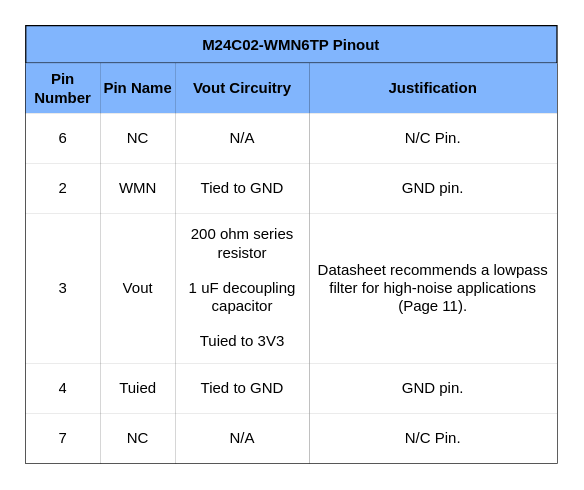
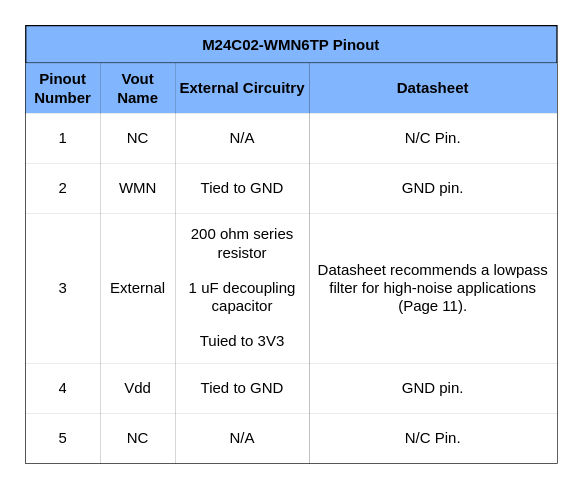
- <mxCell id="4" value="Pin Number" style="shape=partialRectangle;html=1;whiteSpace=wrap;connectable=0;overflow=hidden;top=0;left=0;bottom=0;right=0;pointerEvents=1;strokeColor=#6C8EBF;fillColor=#81B5FD;fontStyle=1" vertex="1" parent="3"><mxGeometry width="60" height="40" as="geometry"><mxRectangle width="60" height="40" as="alternateBounds" /></mxGeometry></mxCell>
+ <mxCell id="4" value="Pinout Number" style="shape=partialRectangle;html=1;whiteSpace=wrap;connectable=0;overflow=hidden;top=0;left=0;bottom=0;right=0;pointerEvents=1;strokeColor=#6C8EBF;fillColor=#81B5FD;fontStyle=1" vertex="1" parent="3"><mxGeometry width="60" height="40" as="geometry"><mxRectangle width="60" height="40" as="alternateBounds" /></mxGeometry></mxCell>
- <mxCell id="5" value="Pin Name" style="shape=partialRectangle;html=1;whiteSpace=wrap;connectable=0;overflow=hidden;top=0;left=0;bottom=0;right=0;pointerEvents=1;fillColor=#81B5FD;strokeColor=#6C8EBF;fontStyle=1" vertex="1" parent="3"><mxGeometry x="60" width="60" height="40" as="geometry"><mxRectangle width="60" height="40" as="alternateBounds" /></mxGeometry></mxCell>
+ <mxCell id="5" value="Vout Name" style="shape=partialRectangle;html=1;whiteSpace=wrap;connectable=0;overflow=hidden;top=0;left=0;bottom=0;right=0;pointerEvents=1;fillColor=#81B5FD;strokeColor=#6C8EBF;fontStyle=1" vertex="1" parent="3"><mxGeometry x="60" width="60" height="40" as="geometry"><mxRectangle width="60" height="40" as="alternateBounds" /></mxGeometry></mxCell>
- <mxCell id="6" value="Vout Circuitry" style="shape=partialRectangle;html=1;whiteSpace=wrap;connectable=0;overflow=hidden;top=0;left=0;bottom=0;right=0;pointerEvents=1;fillColor=#81B5FD;strokeColor=#6C8EBF;fontStyle=1" vertex="1" parent="3"><mxGeometry x="120" width="107" height="40" as="geometry"><mxRectangle width="107" height="40" as="alternateBounds" /></mxGeometry></mxCell>
+ <mxCell id="6" value="External Circuitry" style="shape=partialRectangle;html=1;whiteSpace=wrap;connectable=0;overflow=hidden;top=0;left=0;bottom=0;right=0;pointerEvents=1;fillColor=#81B5FD;strokeColor=#6C8EBF;fontStyle=1" vertex="1" parent="3"><mxGeometry x="120" width="107" height="40" as="geometry"><mxRectangle width="107" height="40" as="alternateBounds" /></mxGeometry></mxCell>
- <mxCell id="7" value="Justification" style="shape=partialRectangle;html=1;whiteSpace=wrap;connectable=0;overflow=hidden;top=0;left=0;bottom=0;right=0;pointerEvents=1;fillColor=#81B5FD;strokeColor=#6C8EBF;fontStyle=1" vertex="1" parent="3"><mxGeometry x="227" width="198" height="40" as="geometry"><mxRectangle width="198" height="40" as="alternateBounds" /></mxGeometry></mxCell>
+ <mxCell id="7" value="Datasheet" style="shape=partialRectangle;html=1;whiteSpace=wrap;connectable=0;overflow=hidden;top=0;left=0;bottom=0;right=0;pointerEvents=1;fillColor=#81B5FD;strokeColor=#6C8EBF;fontStyle=1" vertex="1" parent="3"><mxGeometry x="227" width="198" height="40" as="geometry"><mxRectangle width="198" height="40" as="alternateBounds" /></mxGeometry></mxCell>
- <mxCell id="9" value="6" style="shape=partialRectangle;html=1;whiteSpace=wrap;connectable=0;overflow=hidden;top=0;left=0;bottom=0;right=0;pointerEvents=1;" vertex="1" parent="8"><mxGeometry width="60" height="40" as="geometry"><mxRectangle width="60" height="40" as="alternateBounds" /></mxGeometry></mxCell>
+ <mxCell id="9" value="1" style="shape=partialRectangle;html=1;whiteSpace=wrap;connectable=0;overflow=hidden;top=0;left=0;bottom=0;right=0;pointerEvents=1;" vertex="1" parent="8"><mxGeometry width="60" height="40" as="geometry"><mxRectangle width="60" height="40" as="alternateBounds" /></mxGeometry></mxCell>
- <mxCell id="20" value="Vout" style="shape=partialRectangle;html=1;whiteSpace=wrap;connectable=0;overflow=hidden;top=0;left=0;bottom=0;right=0;pointerEvents=1;" vertex="1" parent="18"><mxGeometry x="60" width="60" height="120" as="geometry"><mxRectangle width="60" height="120" as="alternateBounds" /></mxGeometry></mxCell>
+ <mxCell id="20" value="External" style="shape=partialRectangle;html=1;whiteSpace=wrap;connectable=0;overflow=hidden;top=0;left=0;bottom=0;right=0;pointerEvents=1;" vertex="1" parent="18"><mxGeometry x="60" width="60" height="120" as="geometry"><mxRectangle width="60" height="120" as="alternateBounds" /></mxGeometry></mxCell>
- <mxCell id="25" value="Tuied" style="shape=partialRectangle;html=1;whiteSpace=wrap;connectable=0;overflow=hidden;top=0;left=0;bottom=0;right=0;pointerEvents=1;" vertex="1" parent="23"><mxGeometry x="60" width="60" height="40" as="geometry"><mxRectangle width="60" height="40" as="alternateBounds" /></mxGeometry></mxCell>
+ <mxCell id="25" value="Vdd" style="shape=partialRectangle;html=1;whiteSpace=wrap;connectable=0;overflow=hidden;top=0;left=0;bottom=0;right=0;pointerEvents=1;" vertex="1" parent="23"><mxGeometry x="60" width="60" height="40" as="geometry"><mxRectangle width="60" height="40" as="alternateBounds" /></mxGeometry></mxCell>
- <mxCell id="29" value="7" style="shape=partialRectangle;html=1;whiteSpace=wrap;connectable=0;overflow=hidden;top=0;left=0;bottom=0;right=0;pointerEvents=1;" vertex="1" parent="28"><mxGeometry width="60" height="40" as="geometry"><mxRectangle width="60" height="40" as="alternateBounds" /></mxGeometry></mxCell>
+ <mxCell id="29" value="5" style="shape=partialRectangle;html=1;whiteSpace=wrap;connectable=0;overflow=hidden;top=0;left=0;bottom=0;right=0;pointerEvents=1;" vertex="1" parent="28"><mxGeometry width="60" height="40" as="geometry"><mxRectangle width="60" height="40" as="alternateBounds" /></mxGeometry></mxCell>
